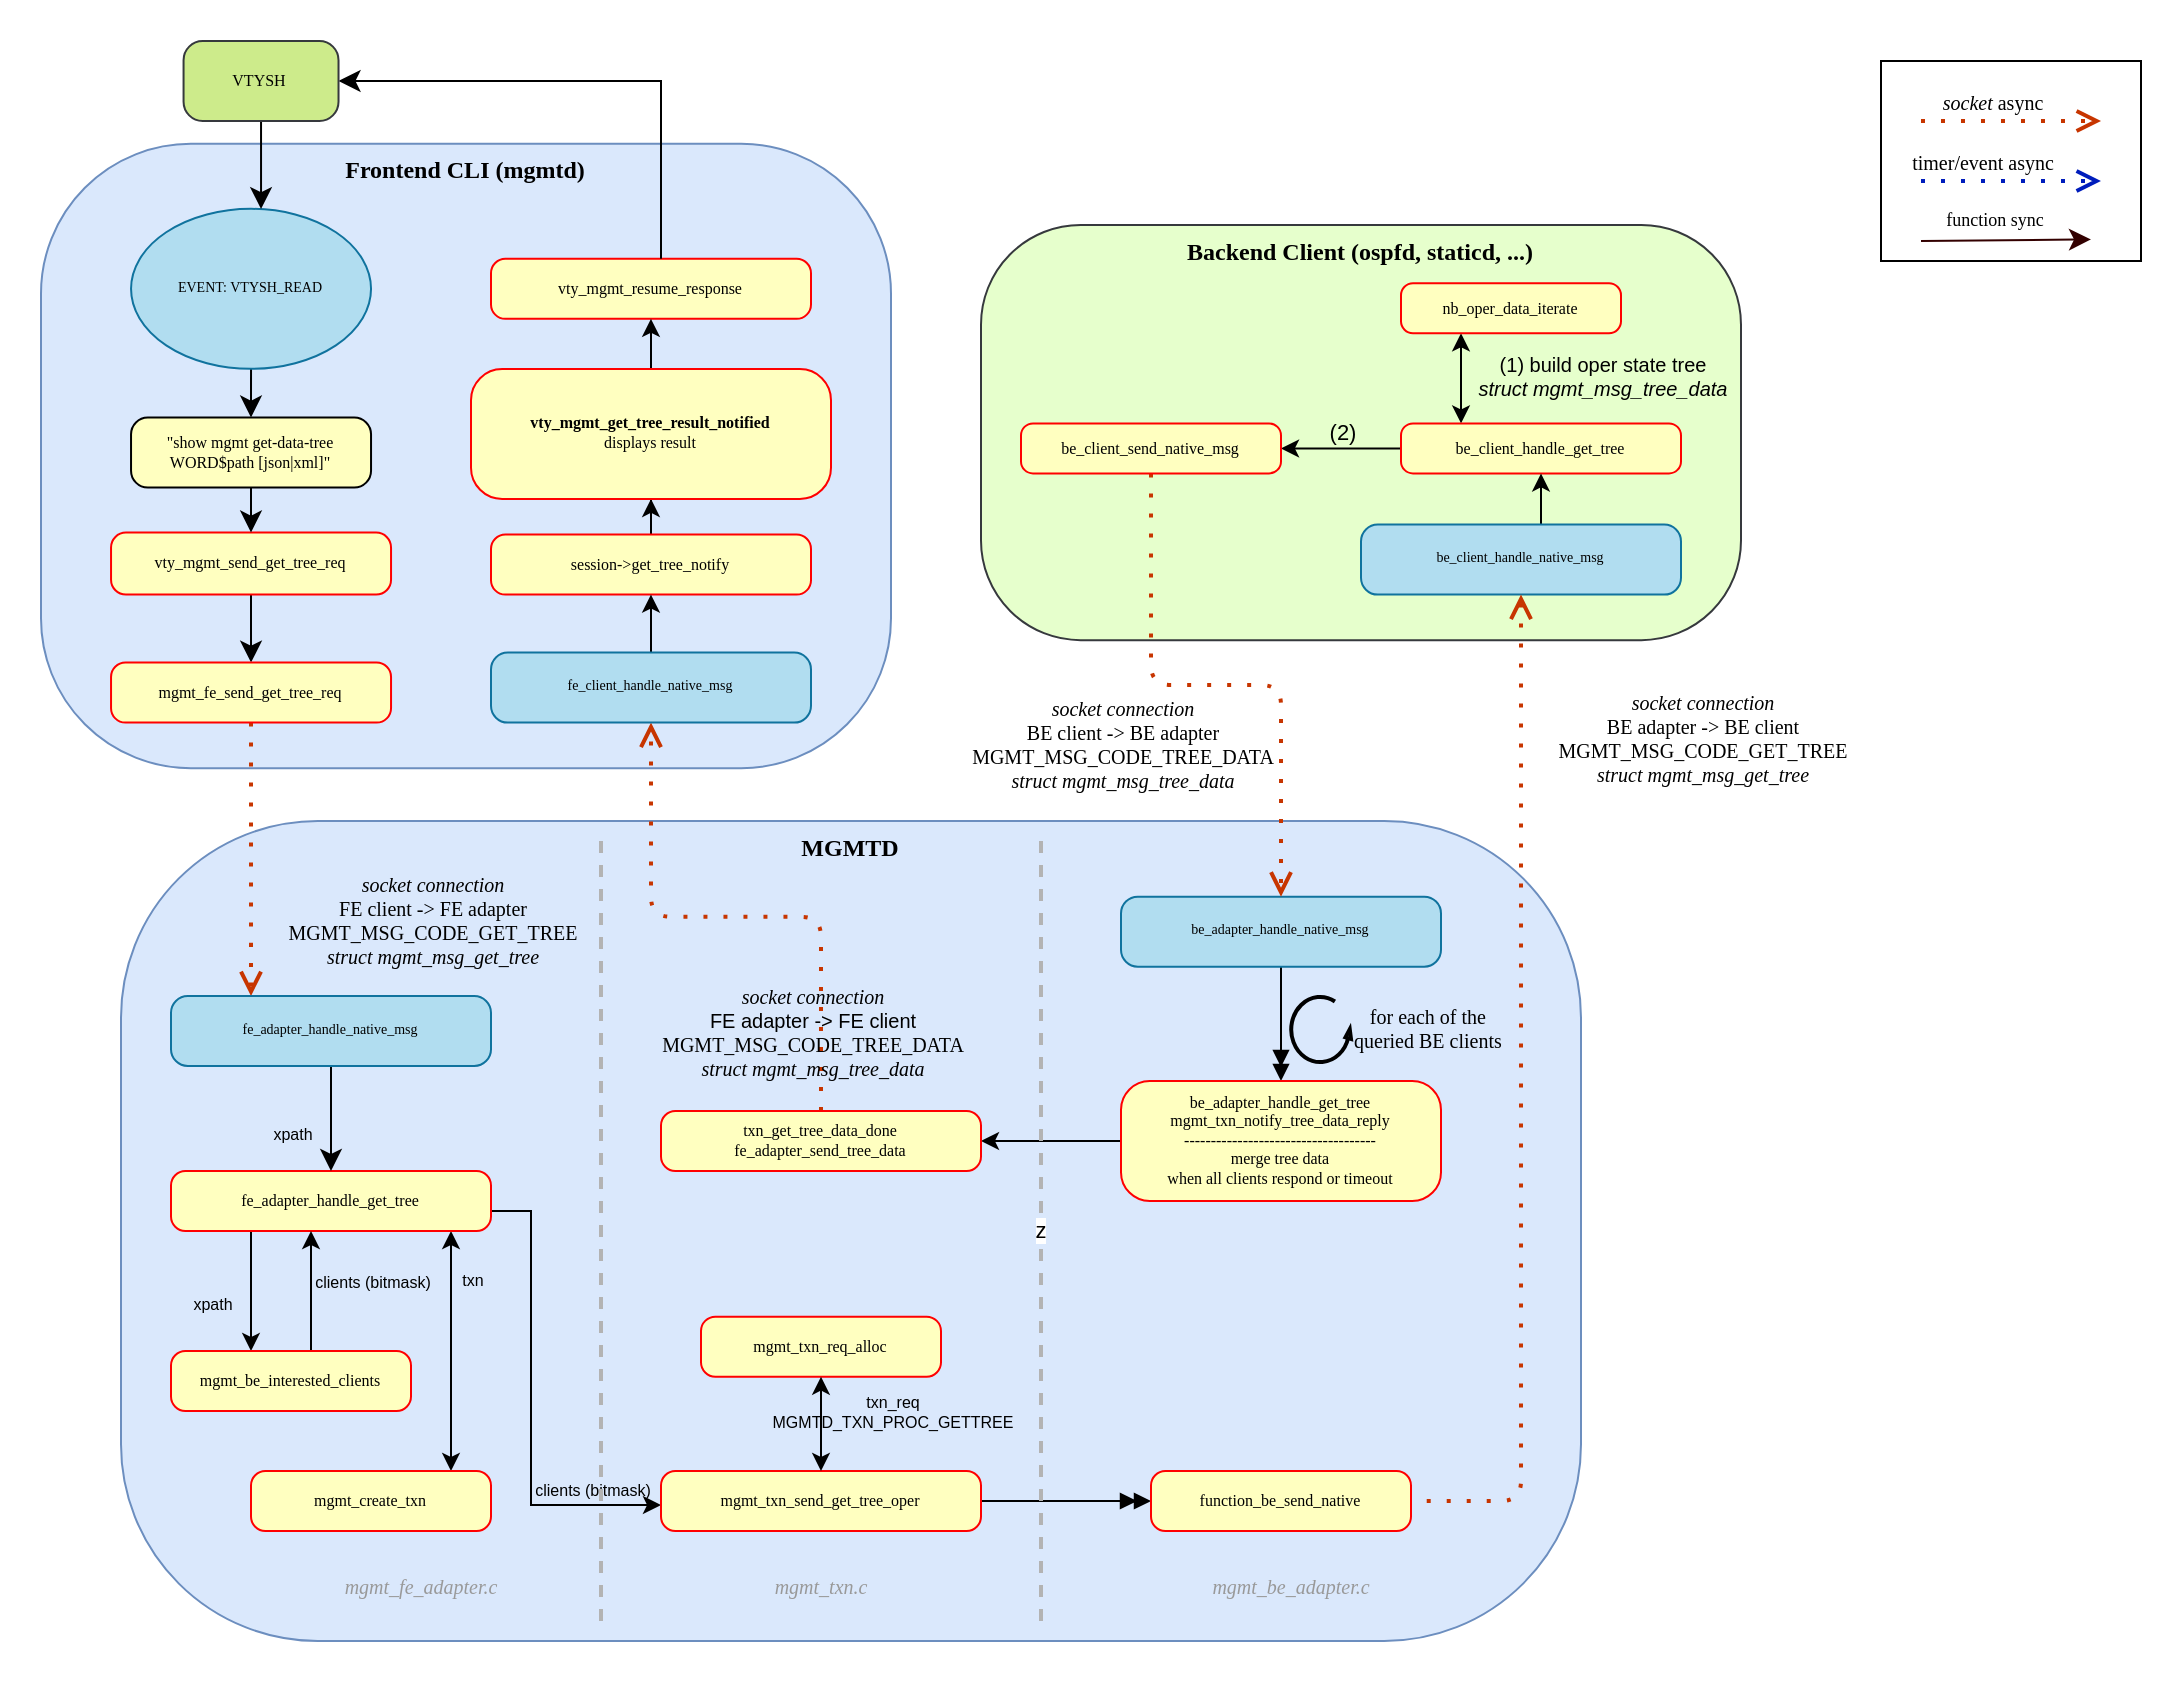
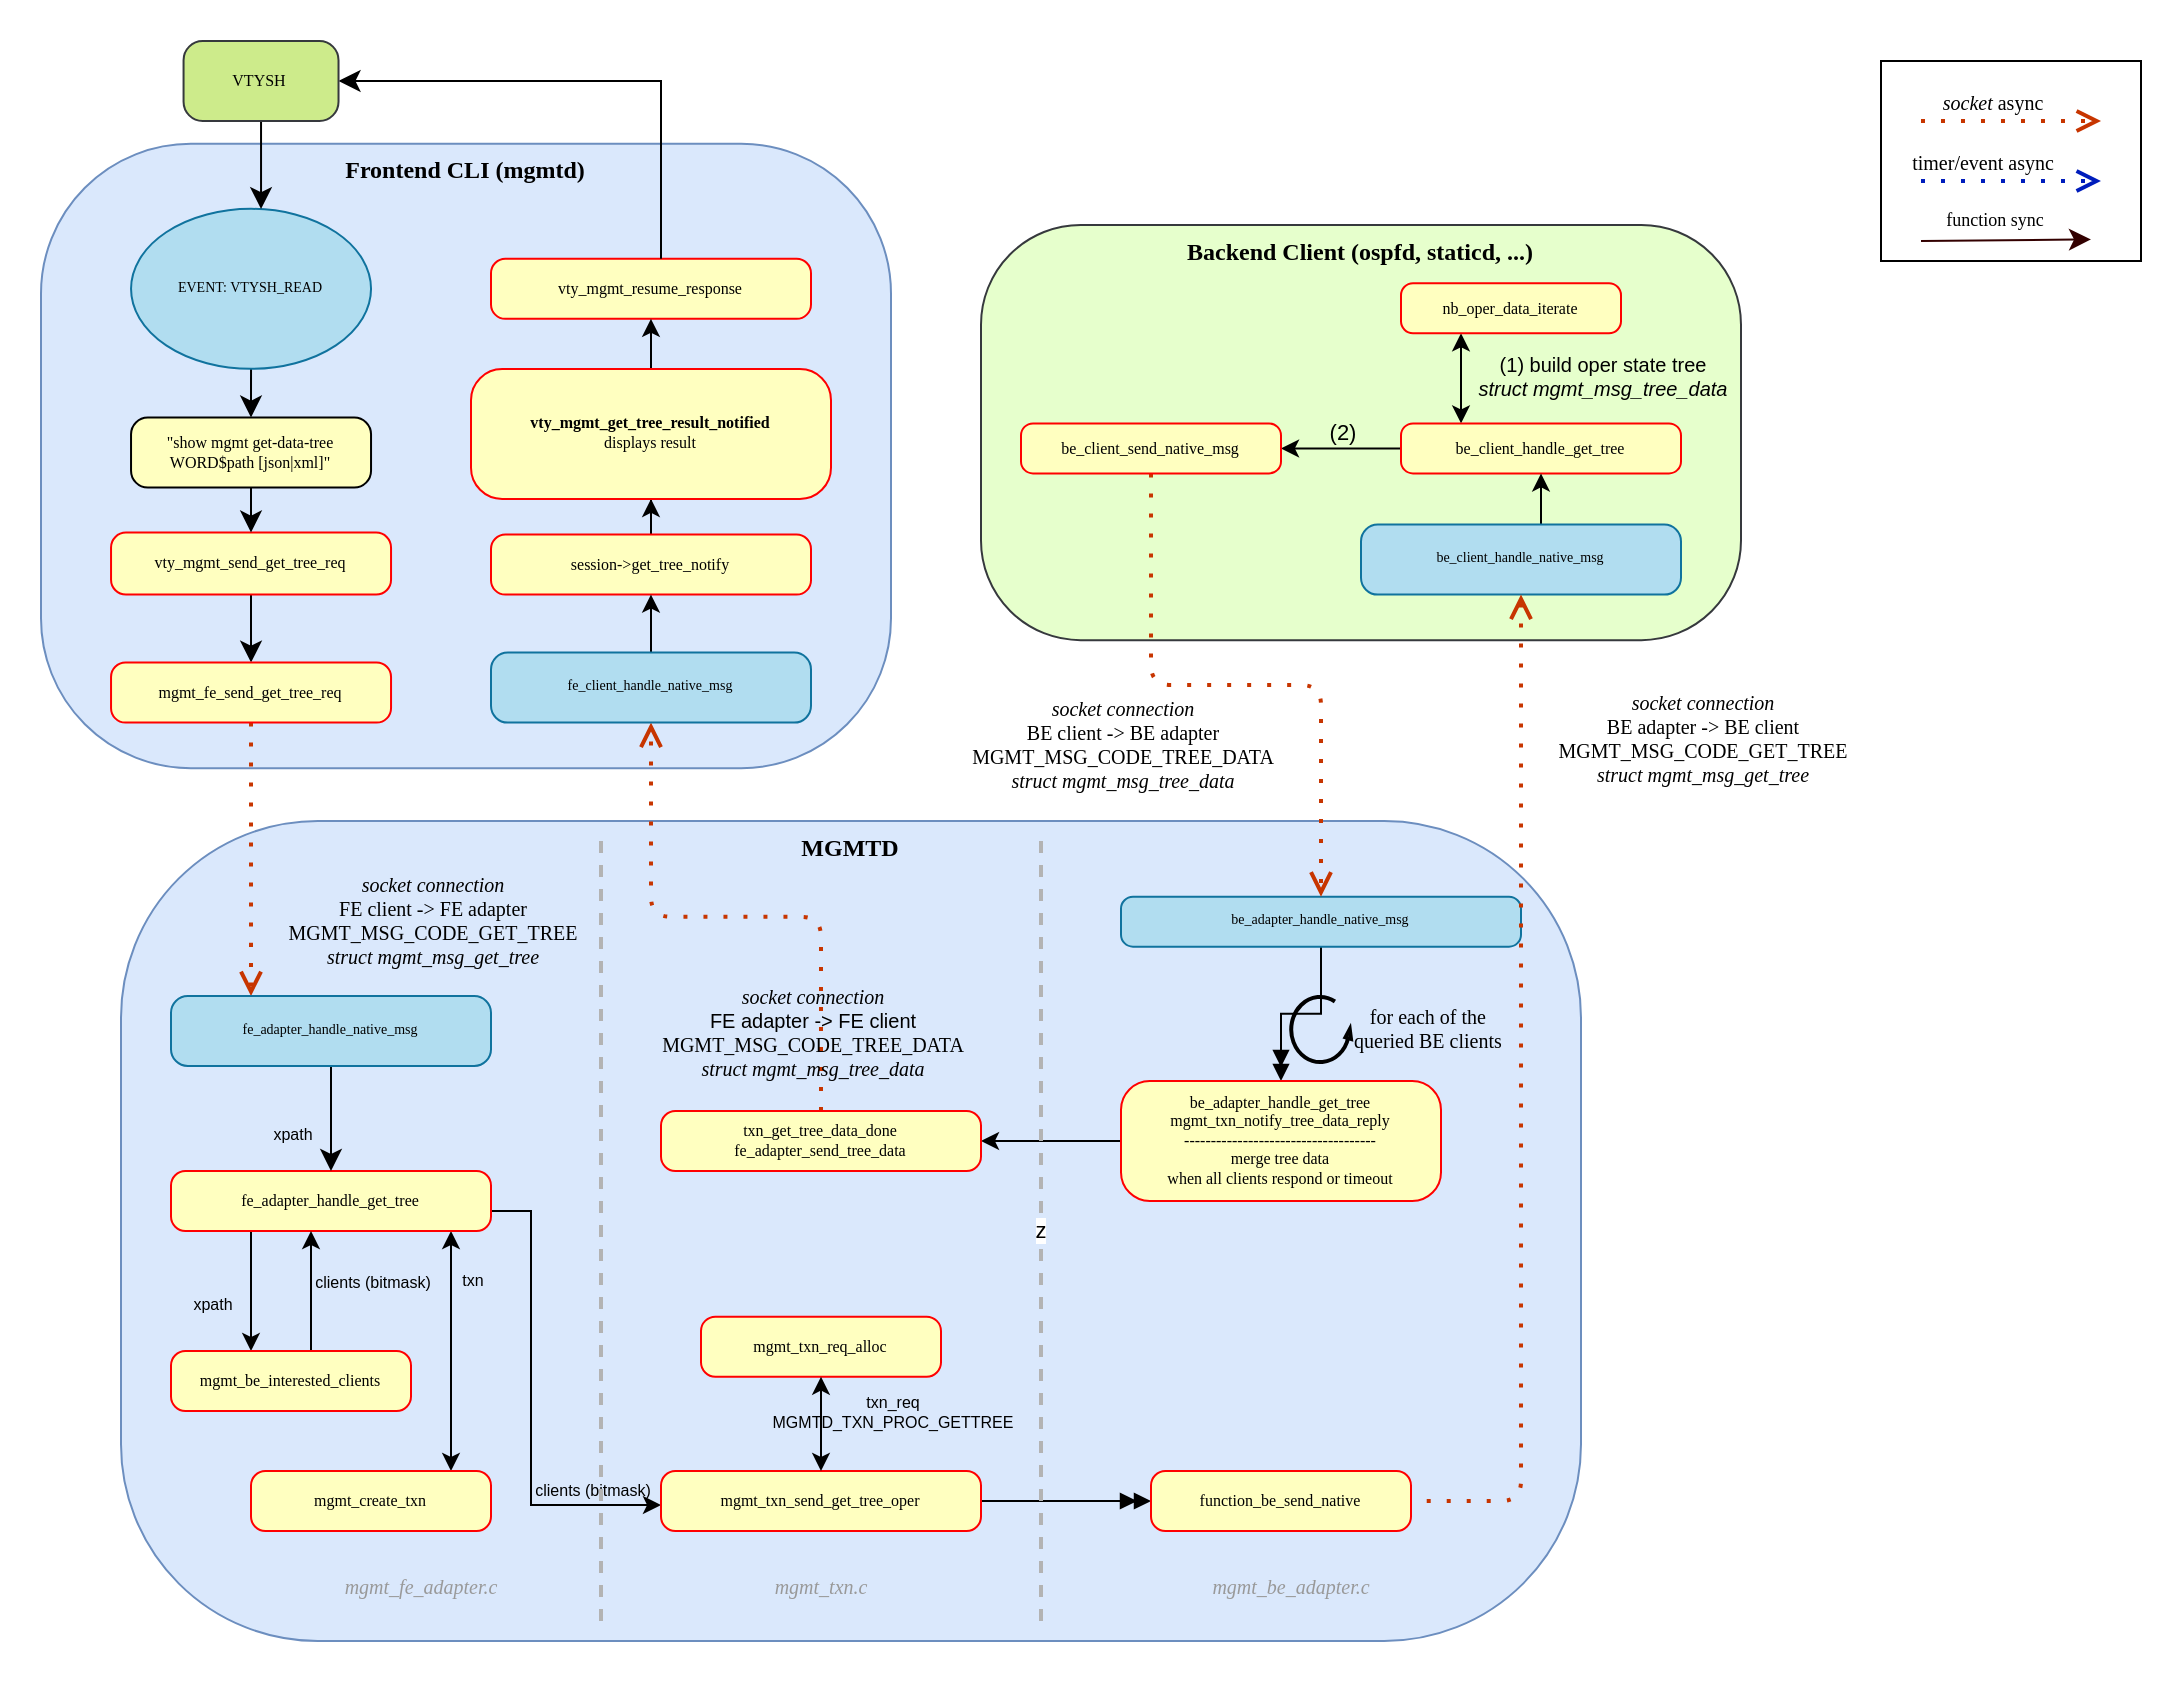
- <mxCell id="48" value="be_adapter_handle_native_msg" style="rounded=1;whiteSpace=wrap;html=1;arcSize=24;fillColor=#b1ddf0;strokeColor=#10739e;shadow=0;comic=0;labelBackgroundColor=none;fontFamily=Verdana;fontSize=7;fontColor=default;align=center;" parent="1" vertex="1"><mxGeometry x="560" y="447.83" width="160" height="35" as="geometry" /></mxCell>
+ <mxCell id="48" value="be_adapter_handle_native_msg" style="rounded=1;whiteSpace=wrap;html=1;arcSize=24;fillColor=#b1ddf0;strokeColor=#10739e;shadow=0;comic=0;labelBackgroundColor=none;fontFamily=Verdana;fontSize=7;fontColor=default;align=center;" parent="1" vertex="1"><mxGeometry x="560" y="447.83" width="200" height="25" as="geometry" /></mxCell>
